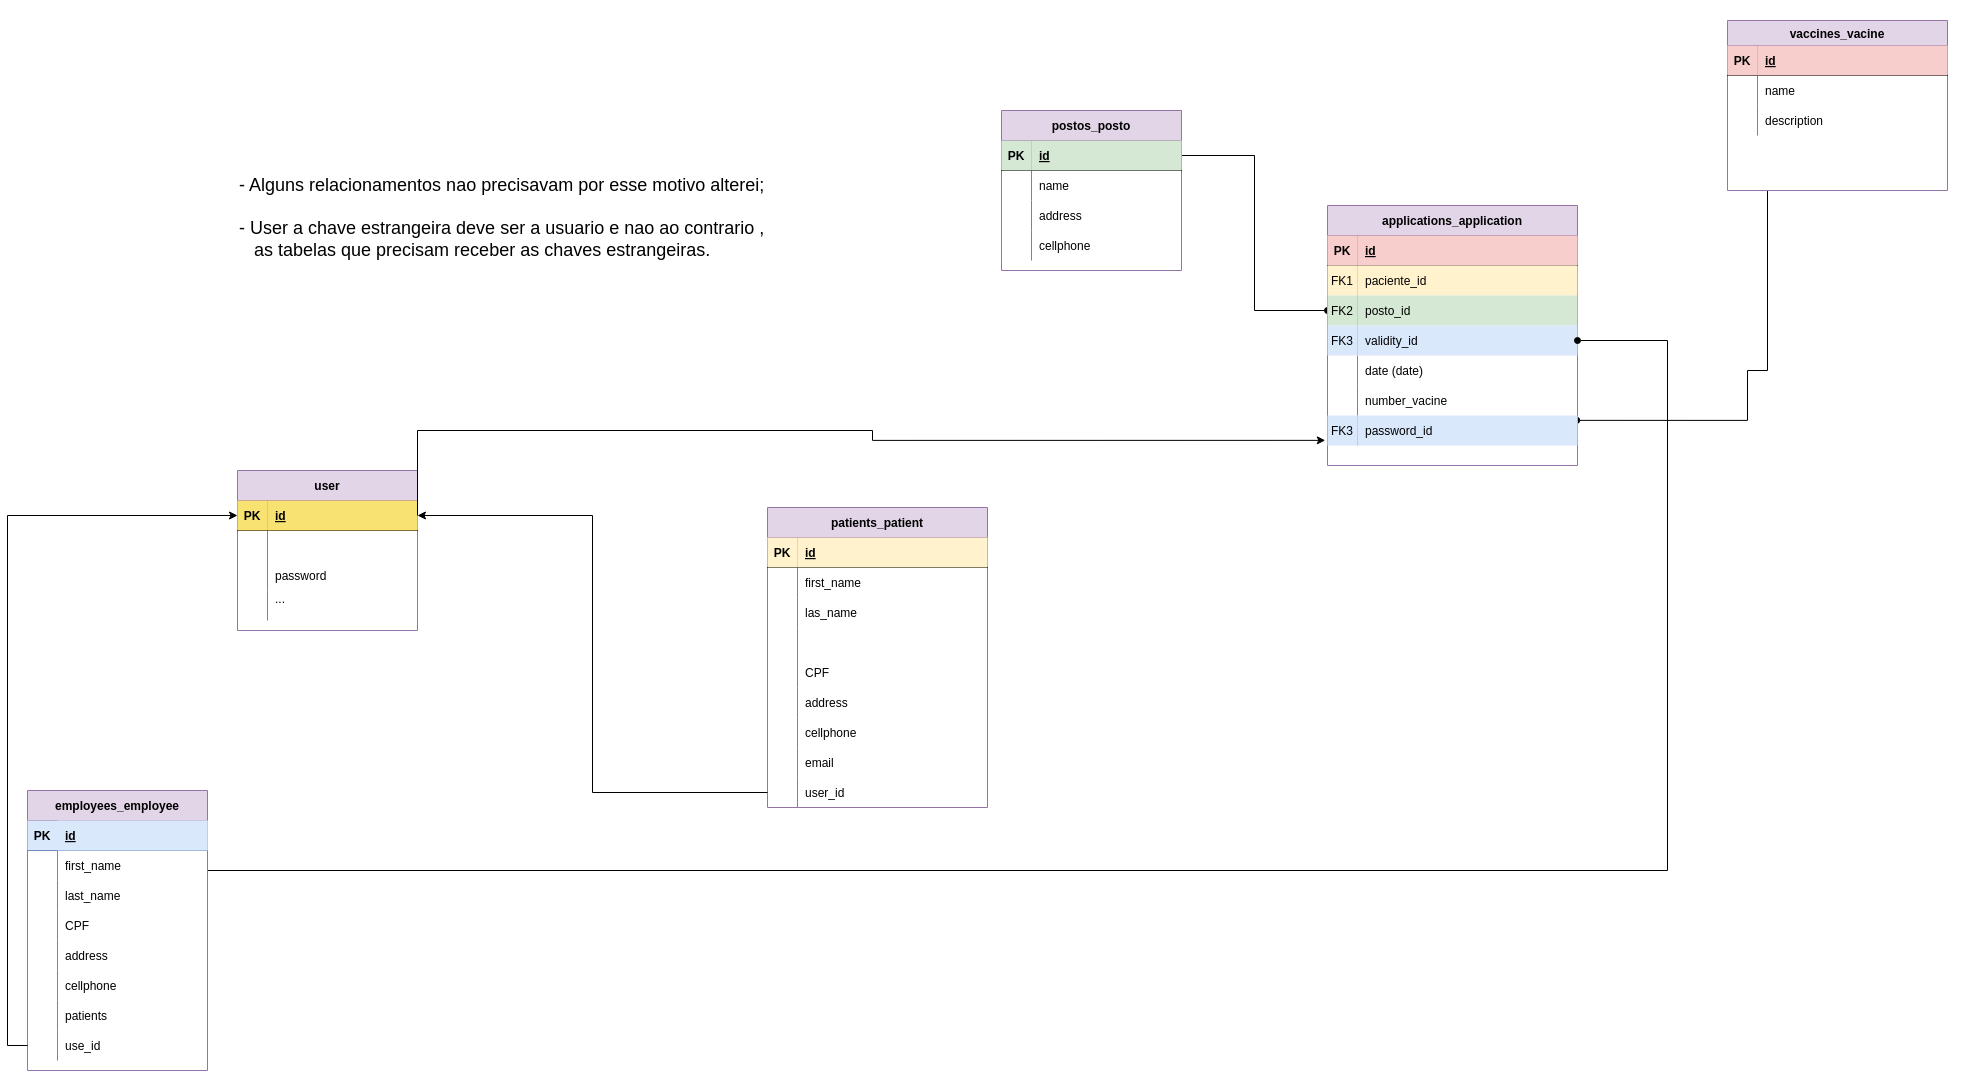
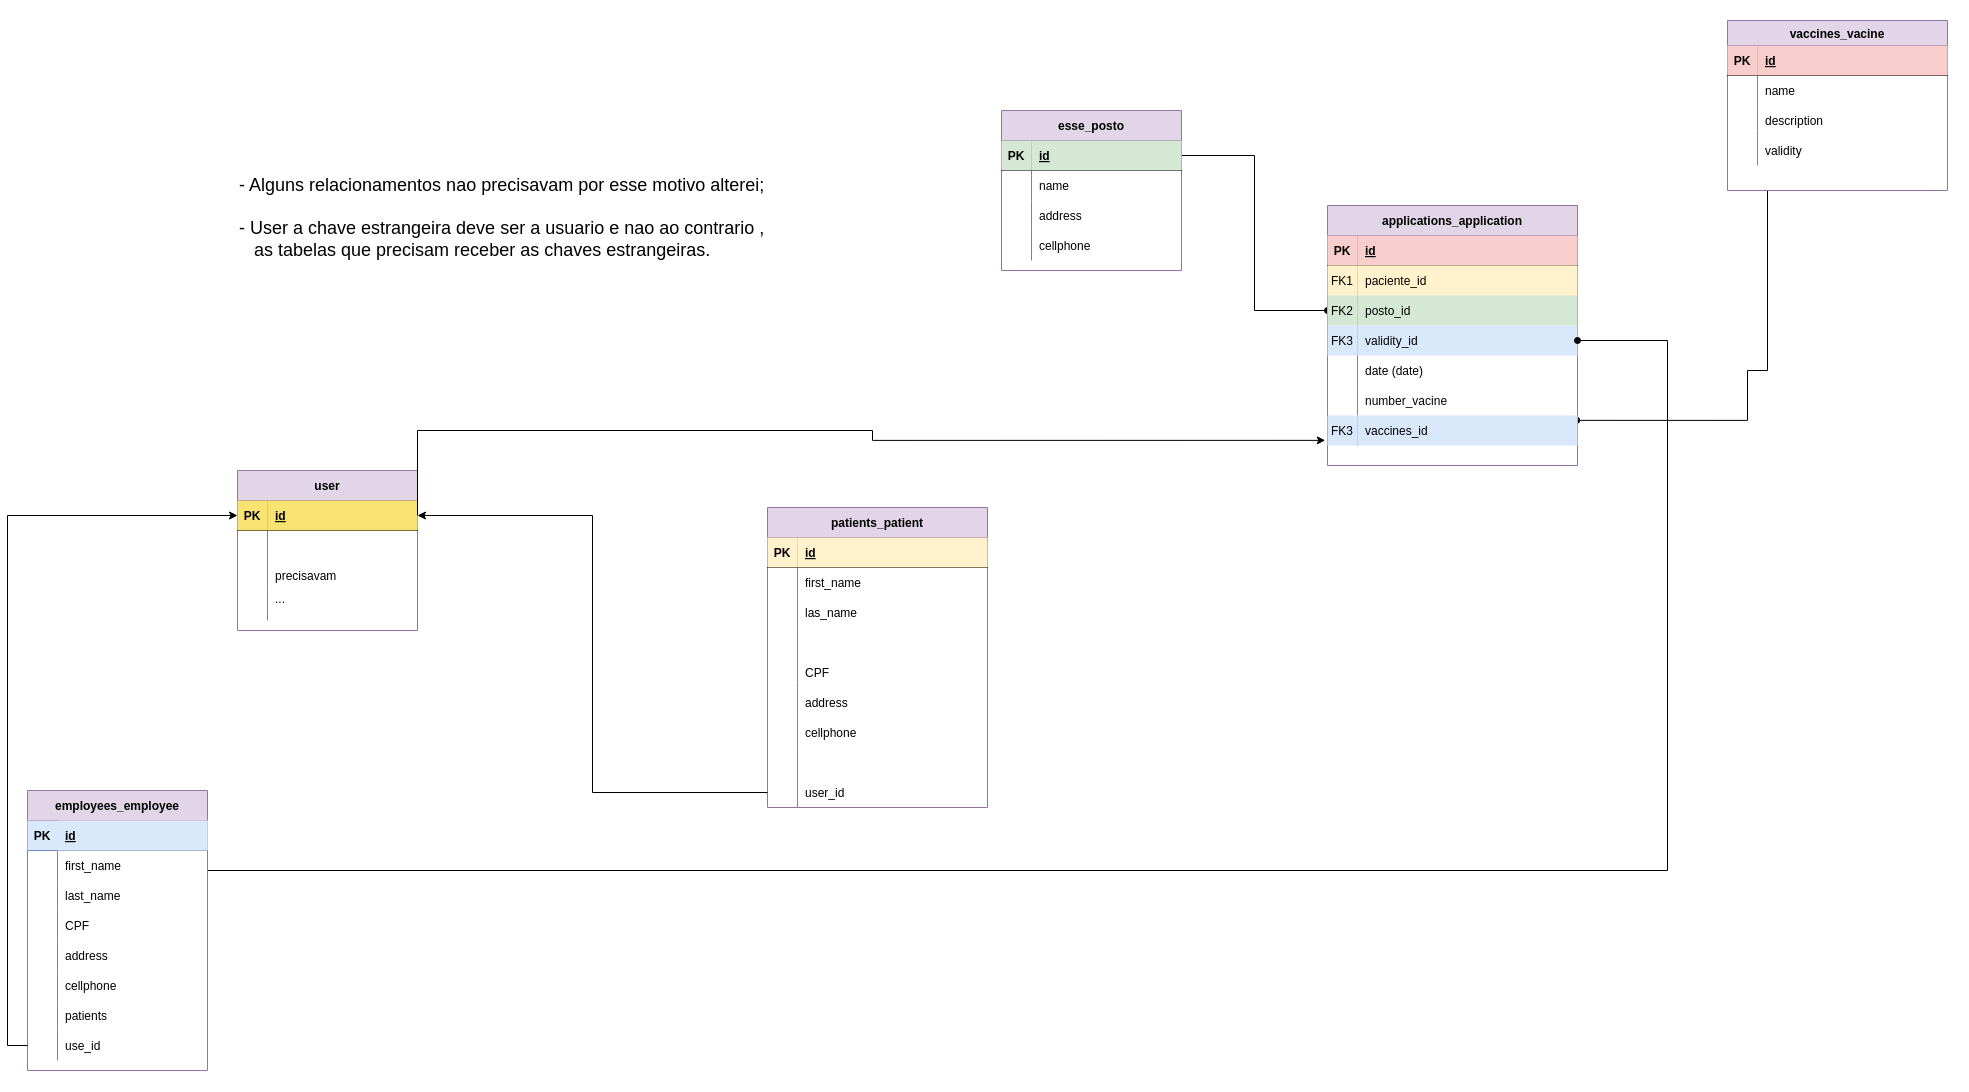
- <mxCell id="42" value="postos_posto" style="shape=table;startSize=30;container=1;collapsible=1;childLayout=tableLayout;fixedRows=1;rowLines=0;fontStyle=1;align=center;resizeLast=1;fillColor=#e1d5e7;strokeColor=#9673a6;" parent="1" vertex="1"><mxGeometry x="994" y="110" width="180" height="160" as="geometry" /></mxCell>
+ <mxCell id="42" value="esse_posto" style="shape=table;startSize=30;container=1;collapsible=1;childLayout=tableLayout;fixedRows=1;rowLines=0;fontStyle=1;align=center;resizeLast=1;fillColor=#e1d5e7;strokeColor=#9673a6;" parent="1" vertex="1"><mxGeometry x="994" y="110" width="180" height="160" as="geometry" /></mxCell>
+ <mxCell id="68" value="validity" style="shape=partialRectangle;connectable=0;fillColor=none;top=0;left=0;bottom=0;right=0;align=left;spacingLeft=6;overflow=hidden;" parent="66" vertex="1"><mxGeometry x="30" width="190" height="30" as="geometry" /></mxCell>
- <mxCell id="90" value="password_id" style="shape=partialRectangle;connectable=0;fillColor=#dae8fc;top=0;left=0;bottom=0;right=0;align=left;spacingLeft=6;overflow=hidden;strokeColor=#6c8ebf;" vertex="1" parent="88"><mxGeometry x="30" width="220" height="30" as="geometry" /></mxCell>
+ <mxCell id="90" value="vaccines_id" style="shape=partialRectangle;connectable=0;fillColor=#dae8fc;top=0;left=0;bottom=0;right=0;align=left;spacingLeft=6;overflow=hidden;strokeColor=#6c8ebf;" vertex="1" parent="88"><mxGeometry x="30" width="220" height="30" as="geometry" /></mxCell>
- <mxCell id="10" value="password" style="shape=partialRectangle;connectable=0;fillColor=none;top=0;left=0;bottom=0;right=0;align=left;spacingLeft=6;overflow=hidden;" vertex="1" parent="8"><mxGeometry x="30" width="150" height="30" as="geometry" /></mxCell>
+ <mxCell id="10" value="precisavam" style="shape=partialRectangle;connectable=0;fillColor=none;top=0;left=0;bottom=0;right=0;align=left;spacingLeft=6;overflow=hidden;" vertex="1" parent="8"><mxGeometry x="30" width="150" height="30" as="geometry" /></mxCell>
- <mxCell id="37" value="email" style="shape=partialRectangle;connectable=0;fillColor=none;top=0;left=0;bottom=0;right=0;align=left;spacingLeft=6;overflow=hidden;" parent="35" vertex="1"><mxGeometry x="30" width="190" height="30" as="geometry" /></mxCell>
